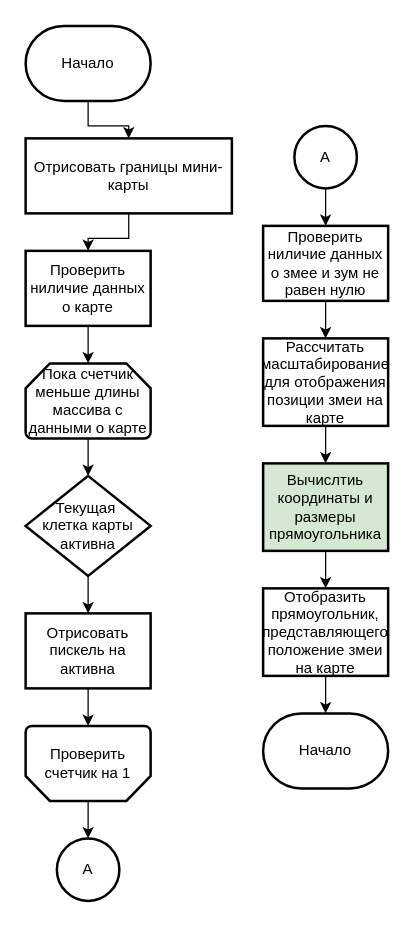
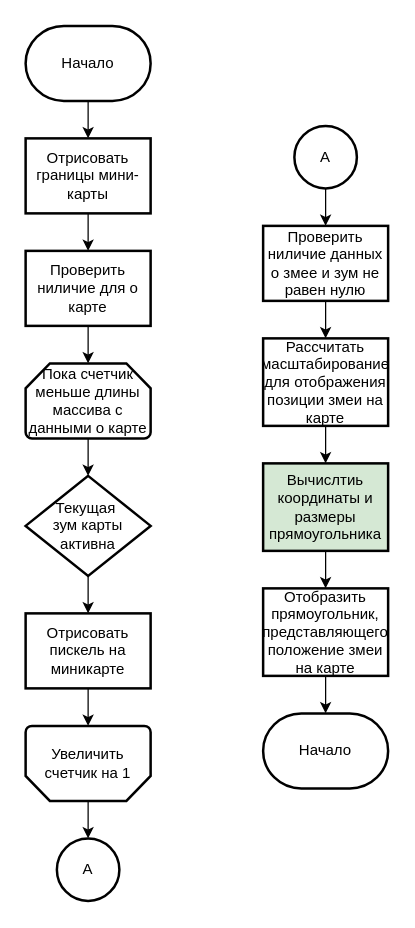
- <mxCell id="5" value="Отрисовать границы мини-карты" style="rounded=1;whiteSpace=wrap;html=1;absoluteArcSize=1;arcSize=0;strokeWidth=2;" vertex="1" parent="1"><mxGeometry x="20" y="110" width="165" height="60" as="geometry" /></mxCell>
+ <mxCell id="5" value="Отрисовать границы мини-карты" style="rounded=1;whiteSpace=wrap;html=1;absoluteArcSize=1;arcSize=0;strokeWidth=2;" vertex="1" parent="1"><mxGeometry x="20" y="110" width="100" height="60" as="geometry" /></mxCell>
- <mxCell id="6" value="Проверить ниличие данных о карте" style="rounded=1;whiteSpace=wrap;html=1;absoluteArcSize=1;arcSize=0;strokeWidth=2;" vertex="1" parent="1"><mxGeometry x="20" y="200" width="100" height="60" as="geometry" /></mxCell>
+ <mxCell id="6" value="Проверить ниличие для о карте" style="rounded=1;whiteSpace=wrap;html=1;absoluteArcSize=1;arcSize=0;strokeWidth=2;" vertex="1" parent="1"><mxGeometry x="20" y="200" width="100" height="60" as="geometry" /></mxCell>
- <mxCell id="10" value="Текущая&amp;nbsp;&lt;div&gt;клетка карты активна&lt;/div&gt;" style="strokeWidth=2;html=1;shape=mxgraph.flowchart.decision;whiteSpace=wrap;" vertex="1" parent="1"><mxGeometry x="20" y="380" width="100" height="80" as="geometry" /></mxCell>
+ <mxCell id="10" value="Текущая&amp;nbsp;&lt;div&gt;зум карты активна&lt;/div&gt;" style="strokeWidth=2;html=1;shape=mxgraph.flowchart.decision;whiteSpace=wrap;" vertex="1" parent="1"><mxGeometry x="20" y="380" width="100" height="80" as="geometry" /></mxCell>
- <mxCell id="8" value="Отрисовать пискель на активна" style="rounded=1;whiteSpace=wrap;html=1;absoluteArcSize=1;arcSize=0;strokeWidth=2;" vertex="1" parent="1"><mxGeometry x="20" y="490" width="100" height="60" as="geometry" /></mxCell>
+ <mxCell id="8" value="Отрисовать пискель на миникарте" style="rounded=1;whiteSpace=wrap;html=1;absoluteArcSize=1;arcSize=0;strokeWidth=2;" vertex="1" parent="1"><mxGeometry x="20" y="490" width="100" height="60" as="geometry" /></mxCell>
- <mxCell id="11" value="Проверить счетчик на 1" style="strokeWidth=2;html=1;shape=mxgraph.flowchart.loop_limit;whiteSpace=wrap;flipV=1;" vertex="1" parent="1"><mxGeometry x="20" y="580" width="100" height="60" as="geometry" /></mxCell>
+ <mxCell id="11" value="Увеличить счетчик на 1" style="strokeWidth=2;html=1;shape=mxgraph.flowchart.loop_limit;whiteSpace=wrap;flipV=1;" vertex="1" parent="1"><mxGeometry x="20" y="580" width="100" height="60" as="geometry" /></mxCell>
